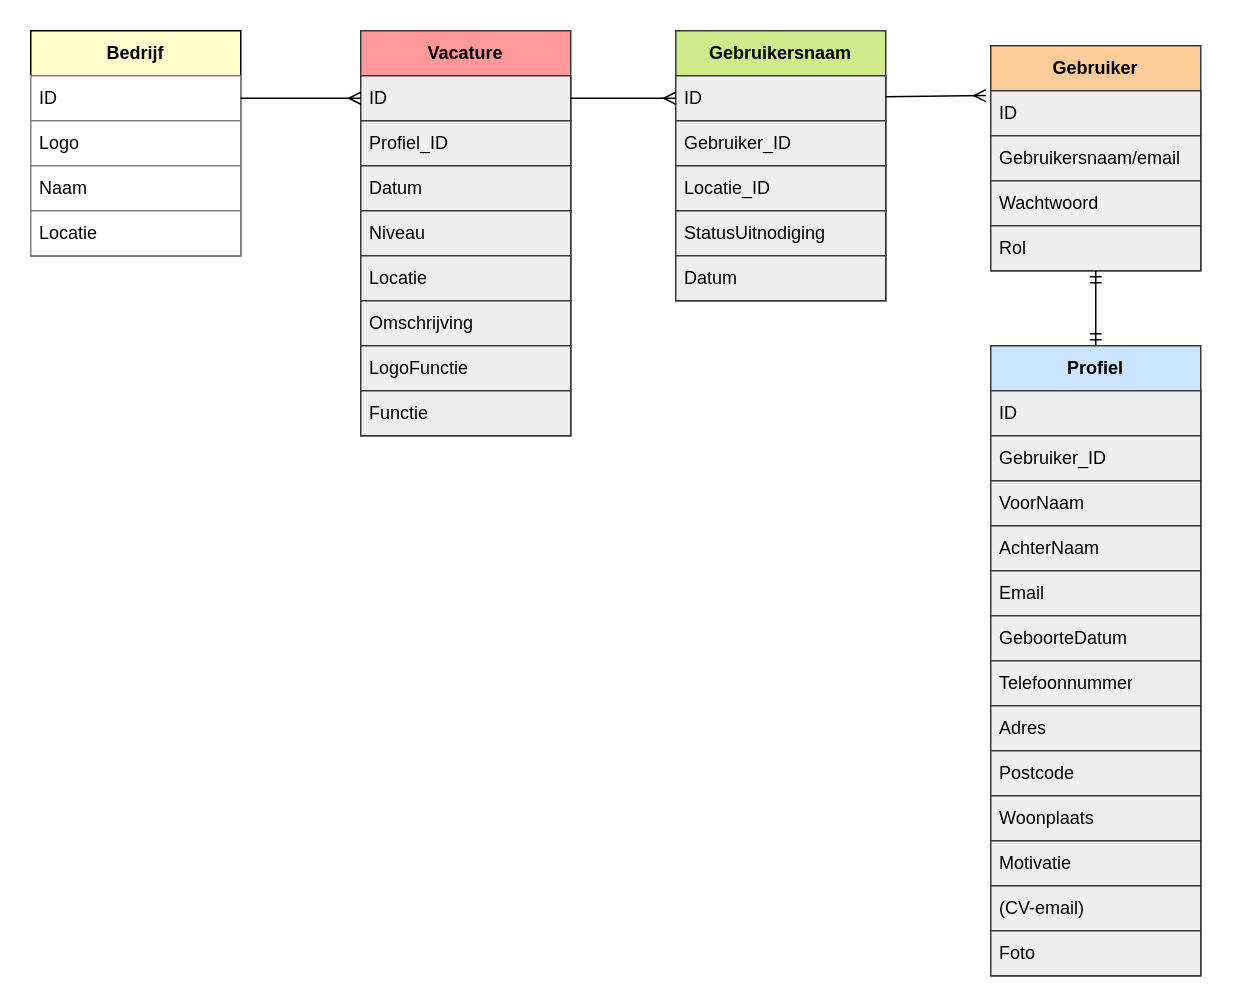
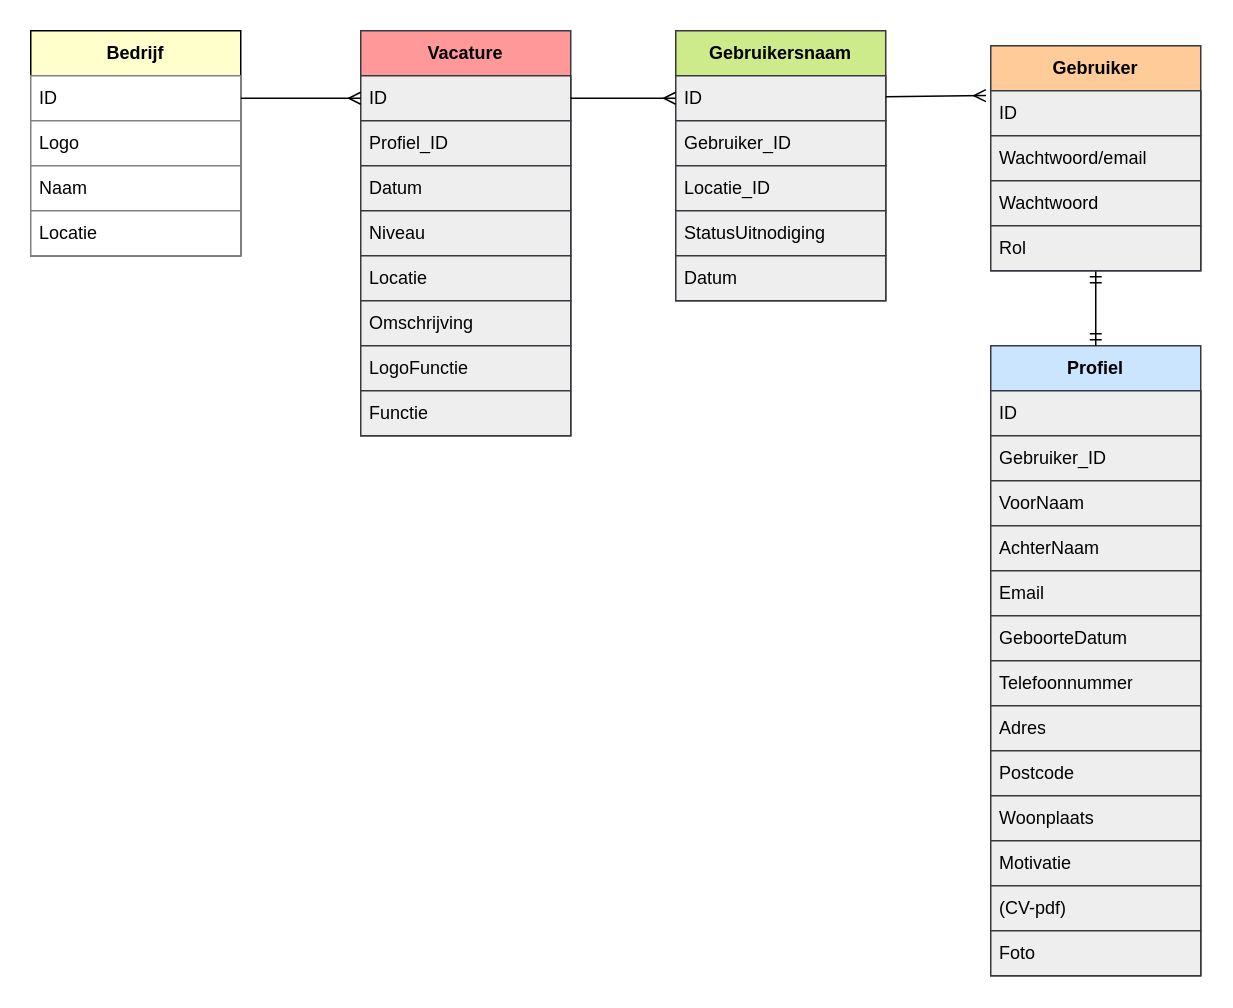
- <mxCell id="39" value="Gebruikersnaam/email" style="text;strokeColor=#36393d;fillColor=#eeeeee;align=left;verticalAlign=middle;spacingLeft=4;spacingRight=4;overflow=hidden;points=[[0,0.5],[1,0.5]];portConstraint=eastwest;rotatable=0;whiteSpace=wrap;html=1;rounded=0;labelBackgroundColor=none;labelBorderColor=none;fontColor=#000000;" vertex="1" parent="37"><mxGeometry y="60" width="140" height="30" as="geometry" /></mxCell>
+ <mxCell id="39" value="Wachtwoord/email" style="text;strokeColor=#36393d;fillColor=#eeeeee;align=left;verticalAlign=middle;spacingLeft=4;spacingRight=4;overflow=hidden;points=[[0,0.5],[1,0.5]];portConstraint=eastwest;rotatable=0;whiteSpace=wrap;html=1;rounded=0;labelBackgroundColor=none;labelBorderColor=none;fontColor=#000000;" vertex="1" parent="37"><mxGeometry y="60" width="140" height="30" as="geometry" /></mxCell>
- <mxCell id="19" value="(CV-email)" style="text;strokeColor=#36393d;fillColor=#eeeeee;align=left;verticalAlign=middle;spacingLeft=4;spacingRight=4;overflow=hidden;points=[[0,0.5],[1,0.5]];portConstraint=eastwest;rotatable=0;whiteSpace=wrap;html=1;rounded=0;labelBackgroundColor=none;labelBorderColor=none;fontColor=#000000;" parent="7" vertex="1"><mxGeometry y="360" width="140" height="30" as="geometry" /></mxCell>
+ <mxCell id="19" value="(CV-pdf)" style="text;strokeColor=#36393d;fillColor=#eeeeee;align=left;verticalAlign=middle;spacingLeft=4;spacingRight=4;overflow=hidden;points=[[0,0.5],[1,0.5]];portConstraint=eastwest;rotatable=0;whiteSpace=wrap;html=1;rounded=0;labelBackgroundColor=none;labelBorderColor=none;fontColor=#000000;" parent="7" vertex="1"><mxGeometry y="360" width="140" height="30" as="geometry" /></mxCell>
